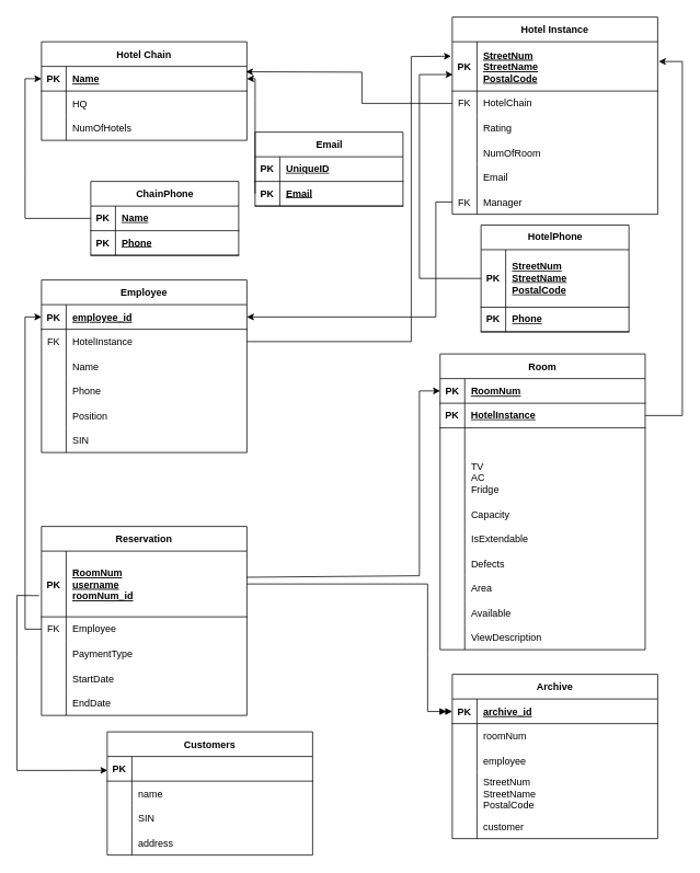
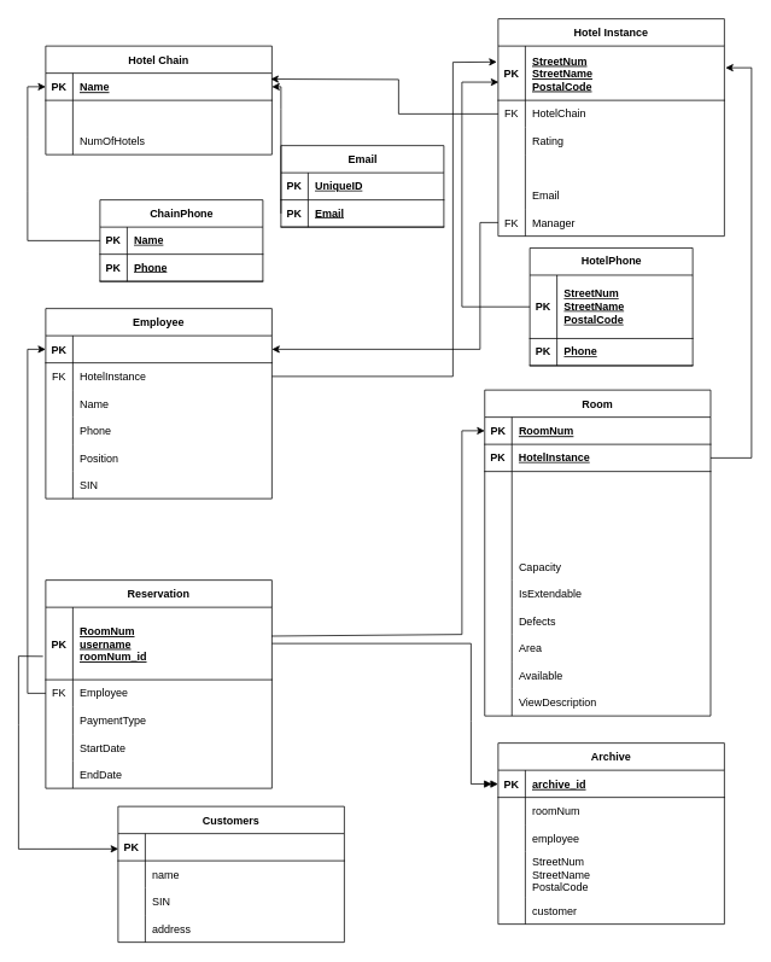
- <mxCell id="8" value="HQ" style="shape=partialRectangle;overflow=hidden;connectable=0;fillColor=none;top=0;left=0;bottom=0;right=0;align=left;spacingLeft=6;" parent="6" vertex="1"><mxGeometry x="30" width="220" height="30" as="geometry"><mxRectangle width="220" height="30" as="alternateBounds" /></mxGeometry></mxCell>
- <mxCell id="24" value="NumOfRoom" style="shape=partialRectangle;overflow=hidden;connectable=0;fillColor=none;top=0;left=0;bottom=0;right=0;align=left;spacingLeft=6;" parent="22" vertex="1"><mxGeometry x="30" width="220" height="30" as="geometry"><mxRectangle width="220" height="30" as="alternateBounds" /></mxGeometry></mxCell>
- <mxCell id="62" value="employee_id" style="shape=partialRectangle;overflow=hidden;connectable=0;fillColor=none;top=0;left=0;bottom=0;right=0;align=left;spacingLeft=6;fontStyle=5;" parent="60" vertex="1"><mxGeometry x="30" width="220" height="30" as="geometry"><mxRectangle width="220" height="30" as="alternateBounds" /></mxGeometry></mxCell>
- <mxCell id="108" value="TV&#10;AC&#10;Fridge" style="shape=partialRectangle;overflow=hidden;connectable=0;fillColor=none;top=0;left=0;bottom=0;right=0;align=left;spacingLeft=6;" parent="106" vertex="1"><mxGeometry x="30" width="219.63" height="60" as="geometry"><mxRectangle width="219.63" height="60" as="alternateBounds" /></mxGeometry></mxCell>
